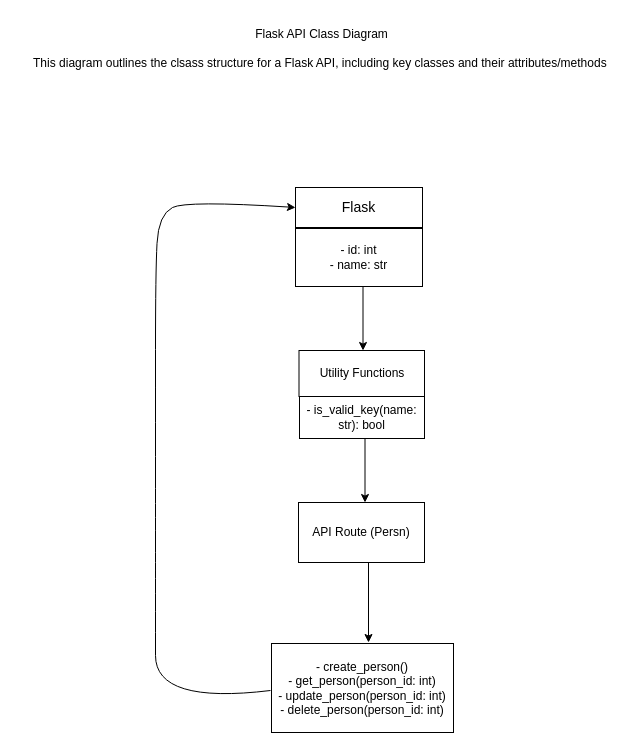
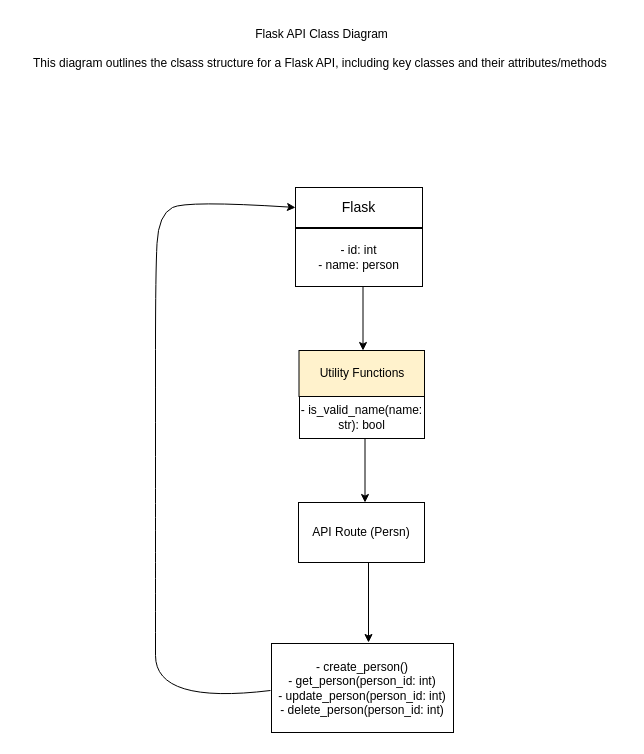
- <mxCell id="4" value="- id: int&lt;br&gt;- name: str" style="rounded=0;whiteSpace=wrap;html=1;" vertex="1" parent="1"><mxGeometry x="295" y="228" width="127" height="58" as="geometry" /></mxCell>
+ <mxCell id="4" value="- id: int&lt;br&gt;- name: person" style="rounded=0;whiteSpace=wrap;html=1;" vertex="1" parent="1"><mxGeometry x="295" y="228" width="127" height="58" as="geometry" /></mxCell>
- <mxCell id="5" value="Utility Functions" style="whiteSpace=wrap;html=1;rounded=0;" vertex="1" parent="1"><mxGeometry x="298.5" y="350" width="125.5" height="46" as="geometry" /></mxCell>
+ <mxCell id="5" value="Utility Functions" style="whiteSpace=wrap;html=1;rounded=0;fillColor=#fff2cc;" vertex="1" parent="1"><mxGeometry x="298.5" y="350" width="125.5" height="46" as="geometry" /></mxCell>
- <mxCell id="7" value="- is_valid_key(name: str): bool" style="whiteSpace=wrap;html=1;" vertex="1" parent="1"><mxGeometry x="299" y="396" width="125" height="42" as="geometry" /></mxCell>
+ <mxCell id="7" value="- is_valid_name(name: str): bool" style="whiteSpace=wrap;html=1;" vertex="1" parent="1"><mxGeometry x="299" y="396" width="125" height="42" as="geometry" /></mxCell>
